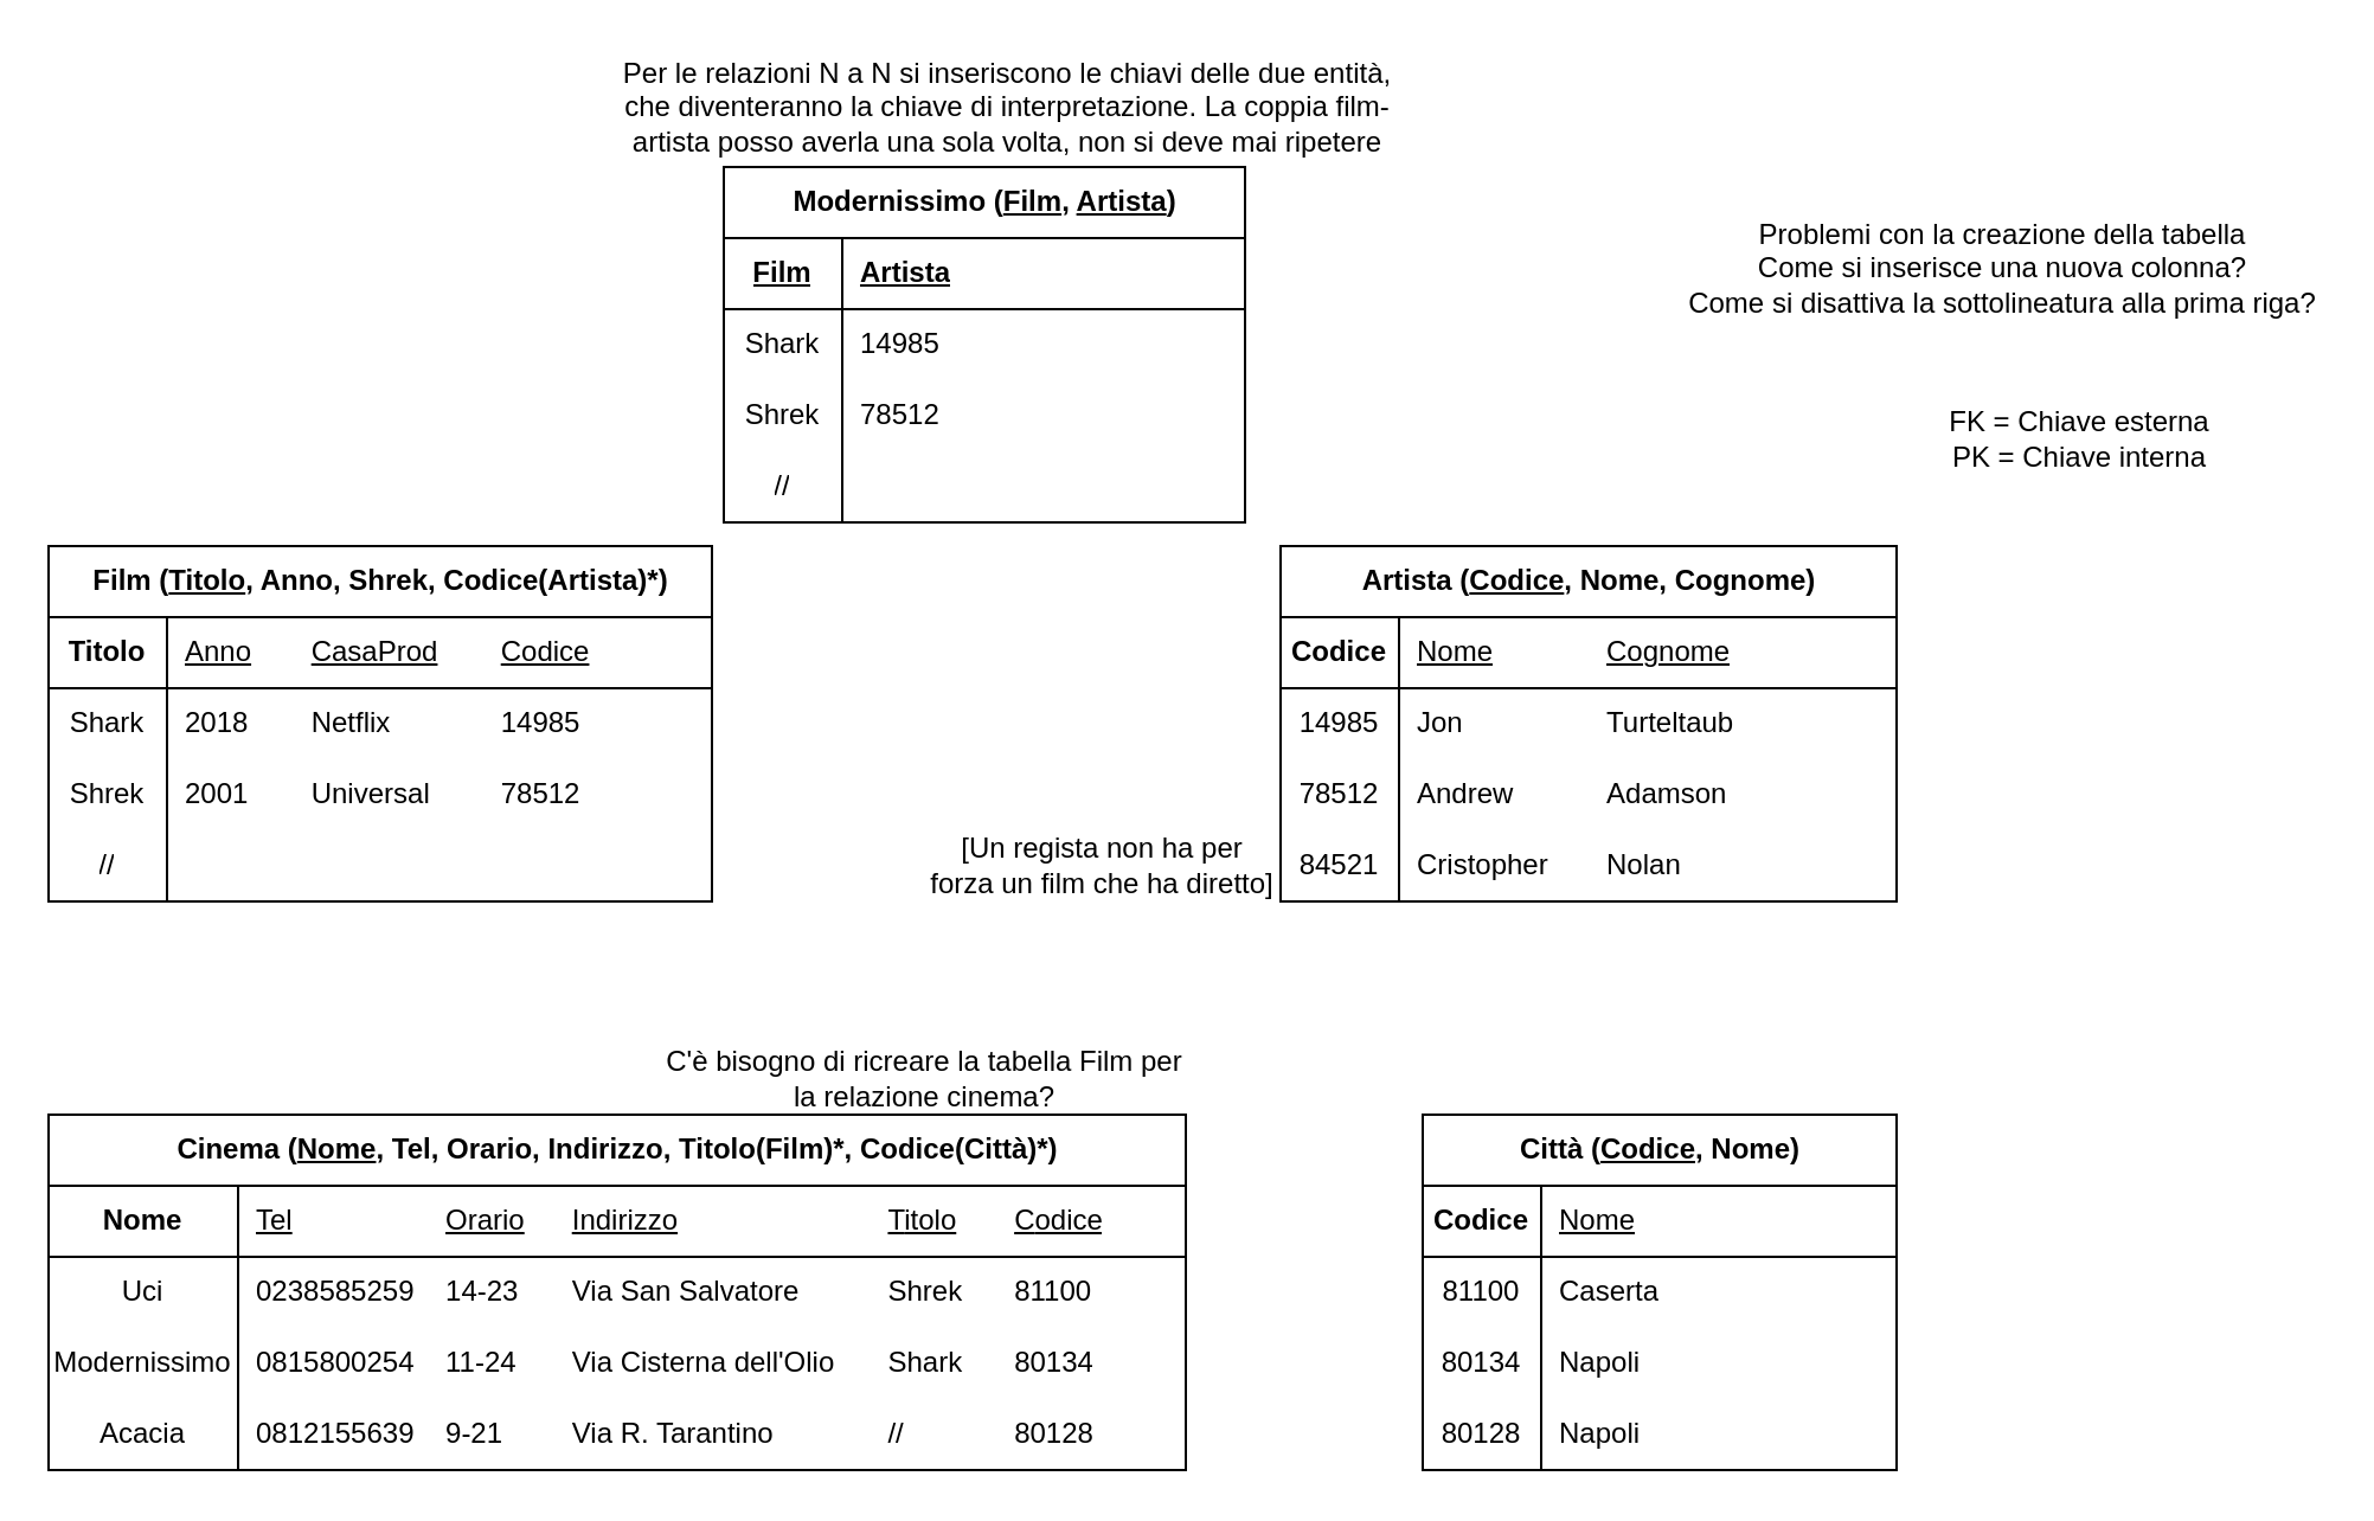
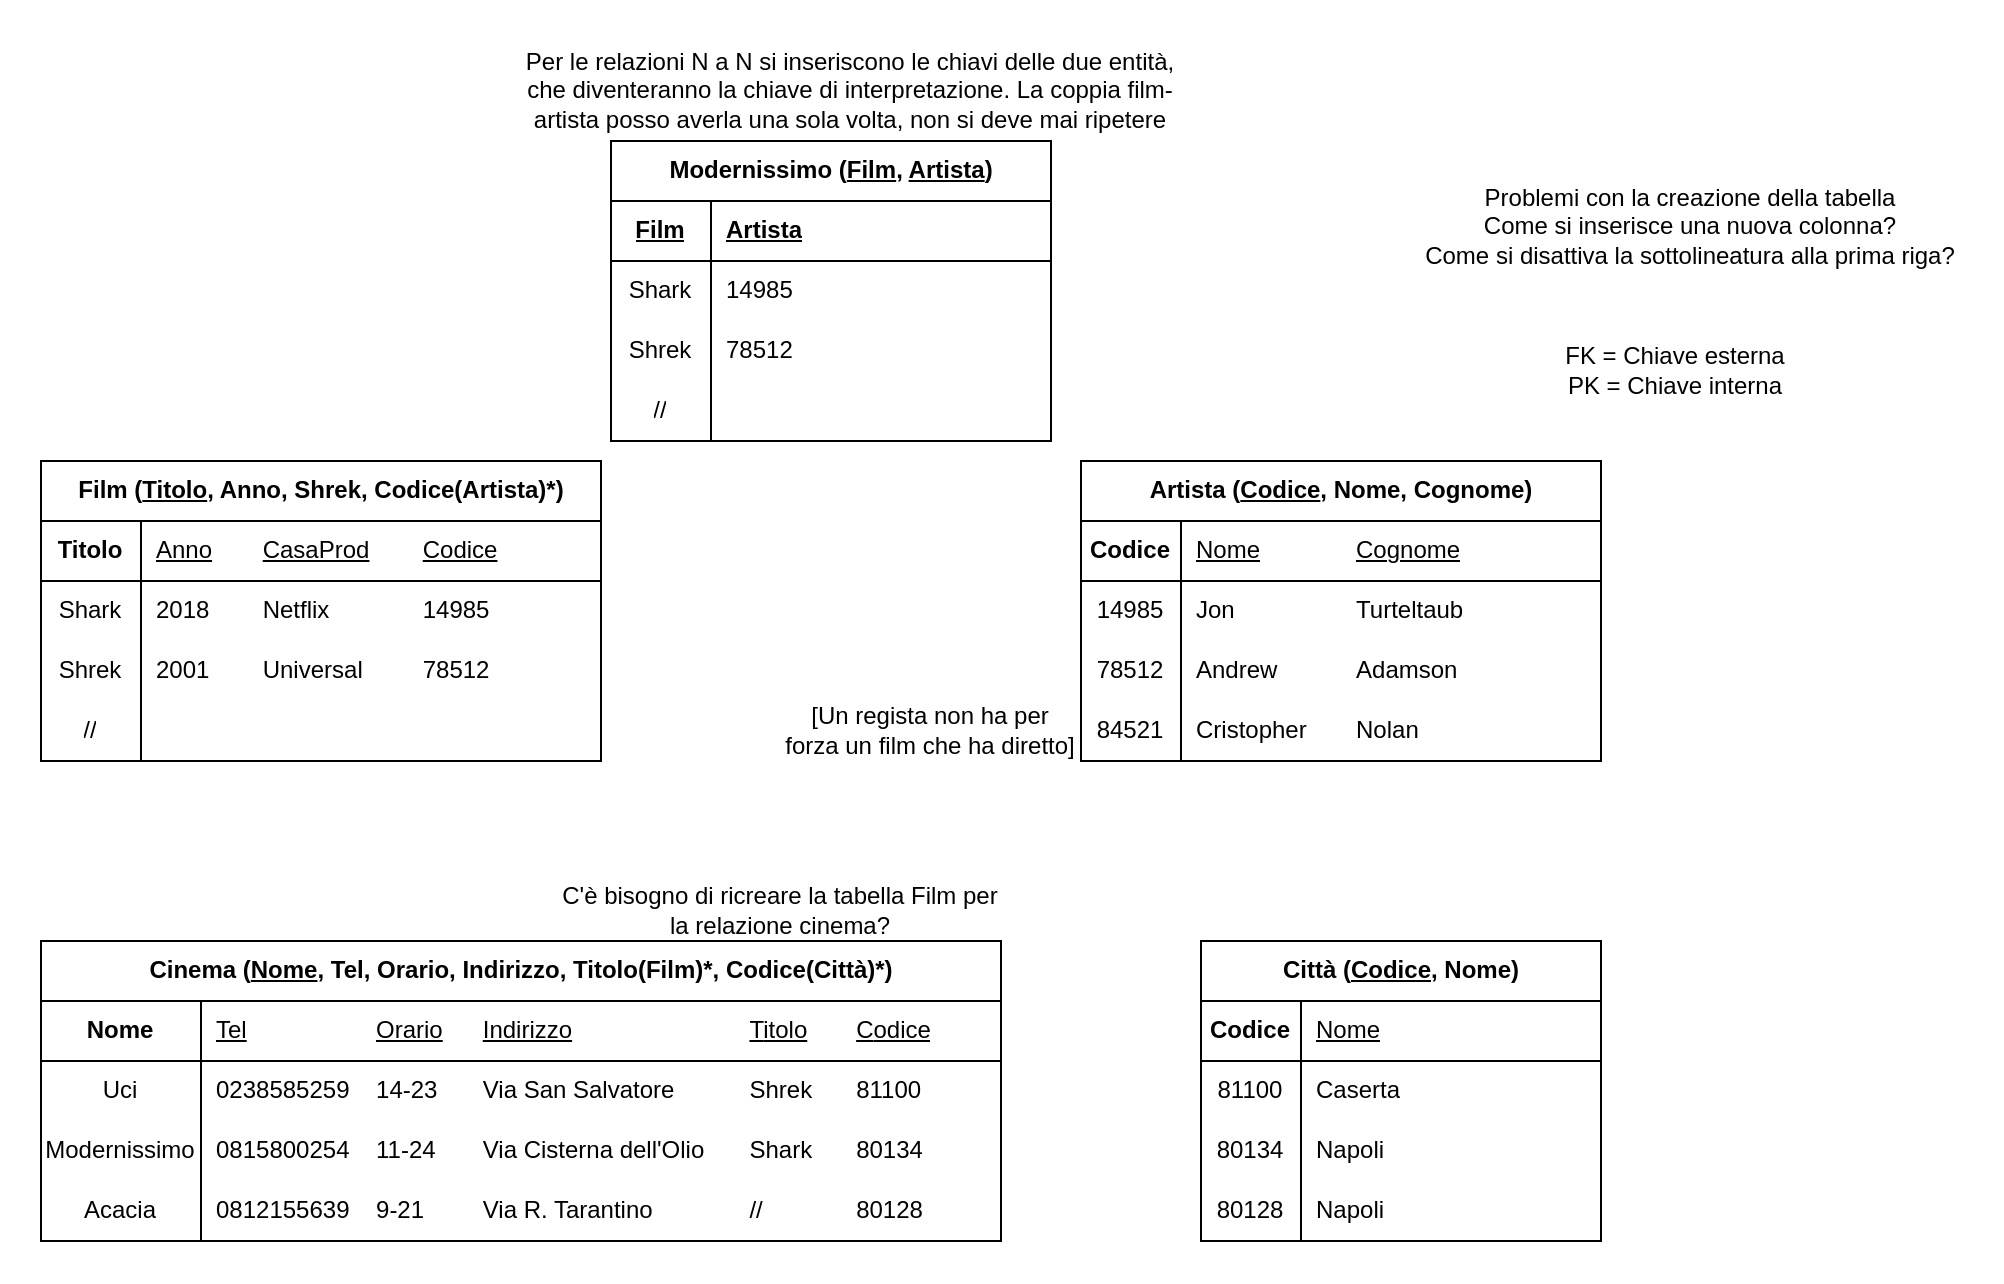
- <mxCell id="71" value="FK = Chiave esterna&lt;div&gt;PK = Chiave interna&lt;/div&gt;" style="text;html=1;align=center;verticalAlign=middle;whiteSpace=wrap;rounded=0;" parent="1" vertex="1"><mxGeometry x="810" y="170" width="135" height="30" as="geometry" /></mxCell>
+ <mxCell id="71" value="FK = Chiave esterna&lt;div&gt;PK = Chiave interna&lt;/div&gt;" style="text;html=1;align=center;verticalAlign=middle;whiteSpace=wrap;rounded=0;" parent="1" vertex="1"><mxGeometry x="770" y="170" width="135" height="30" as="geometry" /></mxCell>
